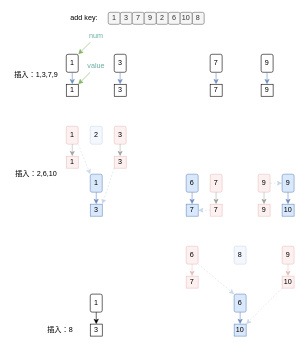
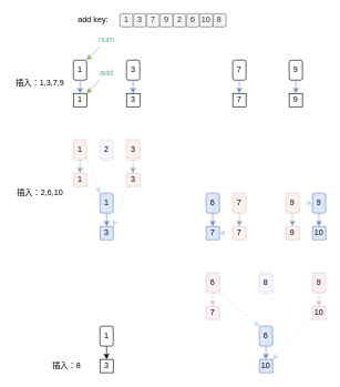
- <mxCell id="50" value="&lt;font&gt;value&lt;/font&gt;" style="text;html=1;strokeColor=none;fillColor=none;align=center;verticalAlign=middle;whiteSpace=wrap;rounded=0;labelBackgroundColor=none;fontColor=#67AB9F;" vertex="1" parent="1"><mxGeometry x="140" y="100" width="40" height="20" as="geometry" /></mxCell>
+ <mxCell id="50" value="&lt;font&gt;add&lt;/font&gt;" style="text;html=1;strokeColor=none;fillColor=none;align=center;verticalAlign=middle;whiteSpace=wrap;rounded=0;labelBackgroundColor=none;fontColor=#67AB9F;" vertex="1" parent="1"><mxGeometry x="140" y="100" width="40" height="20" as="geometry" /></mxCell>
